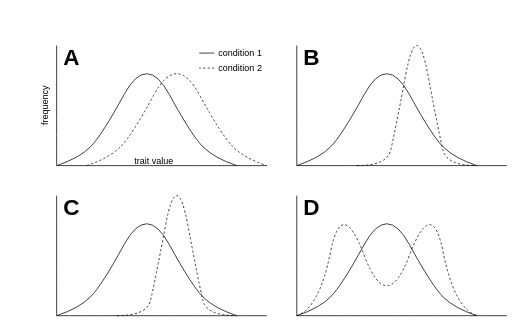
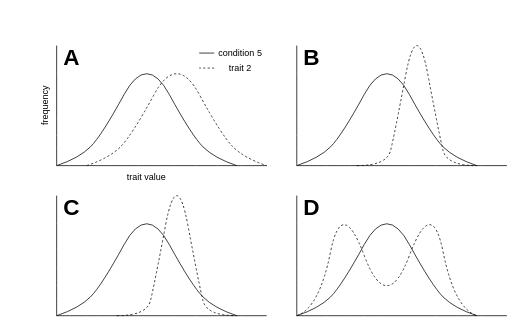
- <mxCell id="25" value="condition 1" style="rounded=1;whiteSpace=wrap;html=1;strokeColor=none;fillColor=none;arcSize=25;" vertex="1" parent="1"><mxGeometry x="285" y="60" width="70" height="20" as="geometry" /></mxCell>
+ <mxCell id="25" value="condition 5" style="rounded=1;whiteSpace=wrap;html=1;strokeColor=none;fillColor=none;arcSize=25;" vertex="1" parent="1"><mxGeometry x="285" y="60" width="70" height="20" as="geometry" /></mxCell>
- <mxCell id="27" value="&lt;font style=&quot;font-size: 12px;&quot;&gt;condition 2&lt;/font&gt;" style="rounded=1;whiteSpace=wrap;html=1;strokeColor=none;fillColor=none;arcSize=25;" vertex="1" parent="1"><mxGeometry x="285" y="80" width="70" height="20" as="geometry" /></mxCell>
+ <mxCell id="27" value="&lt;font style=&quot;font-size: 12px;&quot;&gt;trait 2&lt;/font&gt;" style="rounded=1;whiteSpace=wrap;html=1;strokeColor=none;fillColor=none;arcSize=25;" vertex="1" parent="1"><mxGeometry x="285" y="80" width="70" height="20" as="geometry" /></mxCell>
- <mxCell id="6" value="trait value" style="rounded=1;whiteSpace=wrap;html=1;strokeColor=none;fillColor=none;" vertex="1" parent="1"><mxGeometry x="165" y="200" width="80" height="30" as="geometry" /></mxCell>
+ <mxCell id="6" value="trait value" style="rounded=1;whiteSpace=wrap;html=1;strokeColor=none;fillColor=none;" vertex="1" parent="1"><mxGeometry x="155" y="220" width="80" height="30" as="geometry" /></mxCell>
